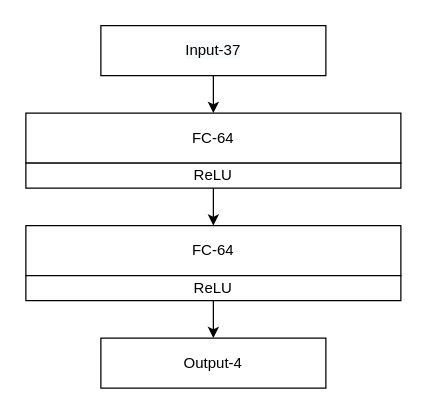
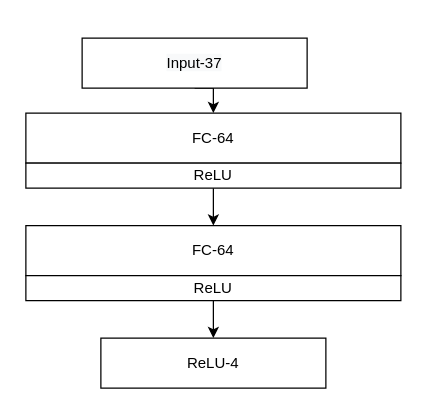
- <mxCell id="10" value="&lt;span style=&quot;color: rgb(0 , 0 , 0) ; font-family: &amp;#34;helvetica&amp;#34; ; font-size: 12px ; font-style: normal ; font-weight: 400 ; letter-spacing: normal ; text-align: center ; text-indent: 0px ; text-transform: none ; word-spacing: 0px ; background-color: rgb(248 , 249 , 250) ; display: inline ; float: none&quot;&gt;Input-37&lt;/span&gt;" style="rounded=0;whiteSpace=wrap;html=1;" parent="1" vertex="1"><mxGeometry x="80" y="20" width="180" height="40" as="geometry" /></mxCell>
+ <mxCell id="10" value="&lt;span style=&quot;color: rgb(0 , 0 , 0) ; font-family: &amp;#34;helvetica&amp;#34; ; font-size: 12px ; font-style: normal ; font-weight: 400 ; letter-spacing: normal ; text-align: center ; text-indent: 0px ; text-transform: none ; word-spacing: 0px ; background-color: rgb(248 , 249 , 250) ; display: inline ; float: none&quot;&gt;Input-37&lt;/span&gt;" style="rounded=0;whiteSpace=wrap;html=1;" parent="1" vertex="1"><mxGeometry x="65" y="30" width="180" height="40" as="geometry" /></mxCell>
- <mxCell id="8" value="Output-4" style="rounded=0;whiteSpace=wrap;html=1;" parent="1" vertex="1"><mxGeometry x="80" y="270" width="180" height="40" as="geometry" /></mxCell>
+ <mxCell id="8" value="ReLU-4" style="rounded=0;whiteSpace=wrap;html=1;" parent="1" vertex="1"><mxGeometry x="80" y="270" width="180" height="40" as="geometry" /></mxCell>
